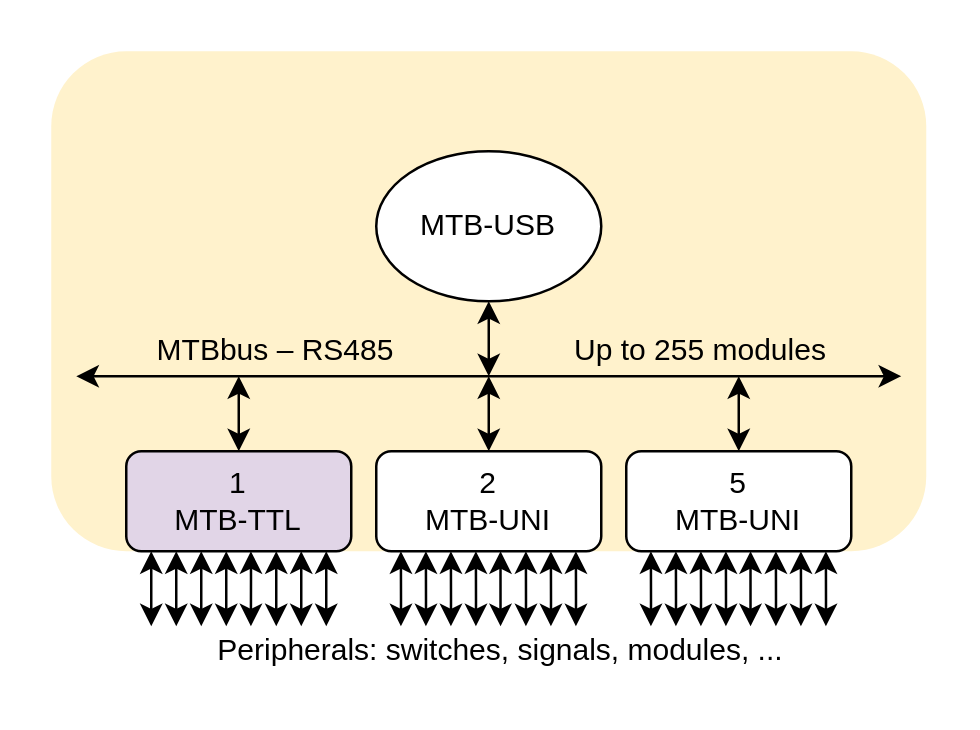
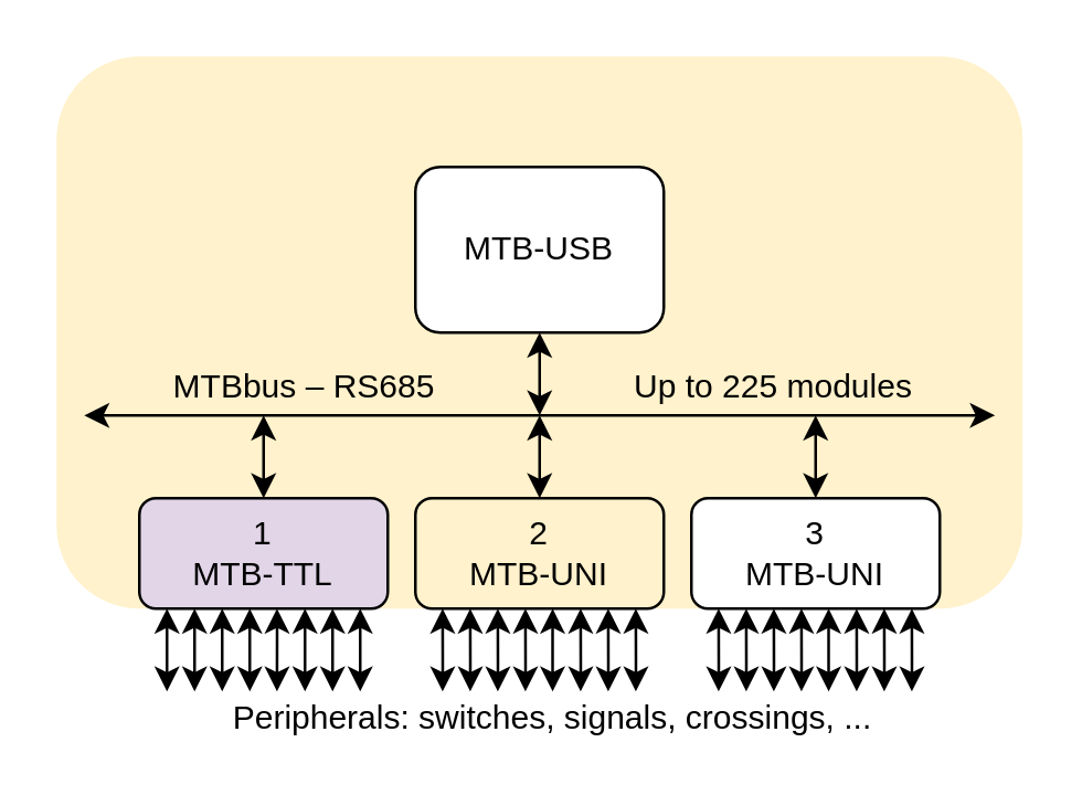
- <mxCell id="4" value="MTB-USB" style="ellipse;whiteSpace=wrap;html=1;" parent="1" vertex="1"><mxGeometry x="150" y="60" width="90" height="60" as="geometry" /></mxCell>
+ <mxCell id="4" value="MTB-USB" style="rounded=1;whiteSpace=wrap;html=1;" parent="1" vertex="1"><mxGeometry x="150" y="60" width="90" height="60" as="geometry" /></mxCell>
- <mxCell id="12" value="MTBbus – RS485" style="text;html=1;strokeColor=none;fillColor=none;align=center;verticalAlign=middle;whiteSpace=wrap;rounded=0;" parent="1" vertex="1"><mxGeometry x="50" y="130" width="120" height="20" as="geometry" /></mxCell>
+ <mxCell id="12" value="MTBbus – RS685" style="text;html=1;strokeColor=none;fillColor=none;align=center;verticalAlign=middle;whiteSpace=wrap;rounded=0;" parent="1" vertex="1"><mxGeometry x="50" y="130" width="120" height="20" as="geometry" /></mxCell>
- <mxCell id="38" value="Up to 255 modules" style="text;html=1;strokeColor=none;fillColor=none;align=center;verticalAlign=middle;whiteSpace=wrap;rounded=0;" parent="1" vertex="1"><mxGeometry x="220" y="130" width="120" height="20" as="geometry" /></mxCell>
+ <mxCell id="38" value="Up to 225 modules" style="text;html=1;strokeColor=none;fillColor=none;align=center;verticalAlign=middle;whiteSpace=wrap;rounded=0;" parent="1" vertex="1"><mxGeometry x="220" y="130" width="120" height="20" as="geometry" /></mxCell>
- <mxCell id="6" value="&lt;div&gt;2&lt;br&gt;MTB-UNI&lt;/div&gt;" style="rounded=1;whiteSpace=wrap;html=1;" parent="1" vertex="1"><mxGeometry x="150" y="180" width="90" height="40" as="geometry" /></mxCell>
+ <mxCell id="6" value="&lt;div&gt;2&lt;br&gt;MTB-UNI&lt;/div&gt;" style="rounded=1;whiteSpace=wrap;html=1;fillColor=#fff2cc;" parent="1" vertex="1"><mxGeometry x="150" y="180" width="90" height="40" as="geometry" /></mxCell>
- <mxCell id="8" value="5&lt;br&gt;MTB-UNI" style="rounded=1;whiteSpace=wrap;html=1;" parent="1" vertex="1"><mxGeometry x="250" y="180" width="90" height="40" as="geometry" /></mxCell>
+ <mxCell id="8" value="3&lt;br&gt;MTB-UNI" style="rounded=1;whiteSpace=wrap;html=1;" parent="1" vertex="1"><mxGeometry x="250" y="180" width="90" height="40" as="geometry" /></mxCell>
- <mxCell id="37" value="&lt;div align=&quot;center&quot;&gt;Peripherals: switches, signals, modules, ...&lt;/div&gt;" style="text;html=1;strokeColor=none;fillColor=none;align=center;verticalAlign=middle;whiteSpace=wrap;rounded=0;" parent="1" vertex="1"><mxGeometry x="60" y="250" width="280" height="20" as="geometry" /></mxCell>
+ <mxCell id="37" value="&lt;div align=&quot;center&quot;&gt;Peripherals: switches, signals, crossings, ...&lt;/div&gt;" style="text;html=1;strokeColor=none;fillColor=none;align=center;verticalAlign=middle;whiteSpace=wrap;rounded=0;" parent="1" vertex="1"><mxGeometry x="60" y="250" width="280" height="20" as="geometry" /></mxCell>
